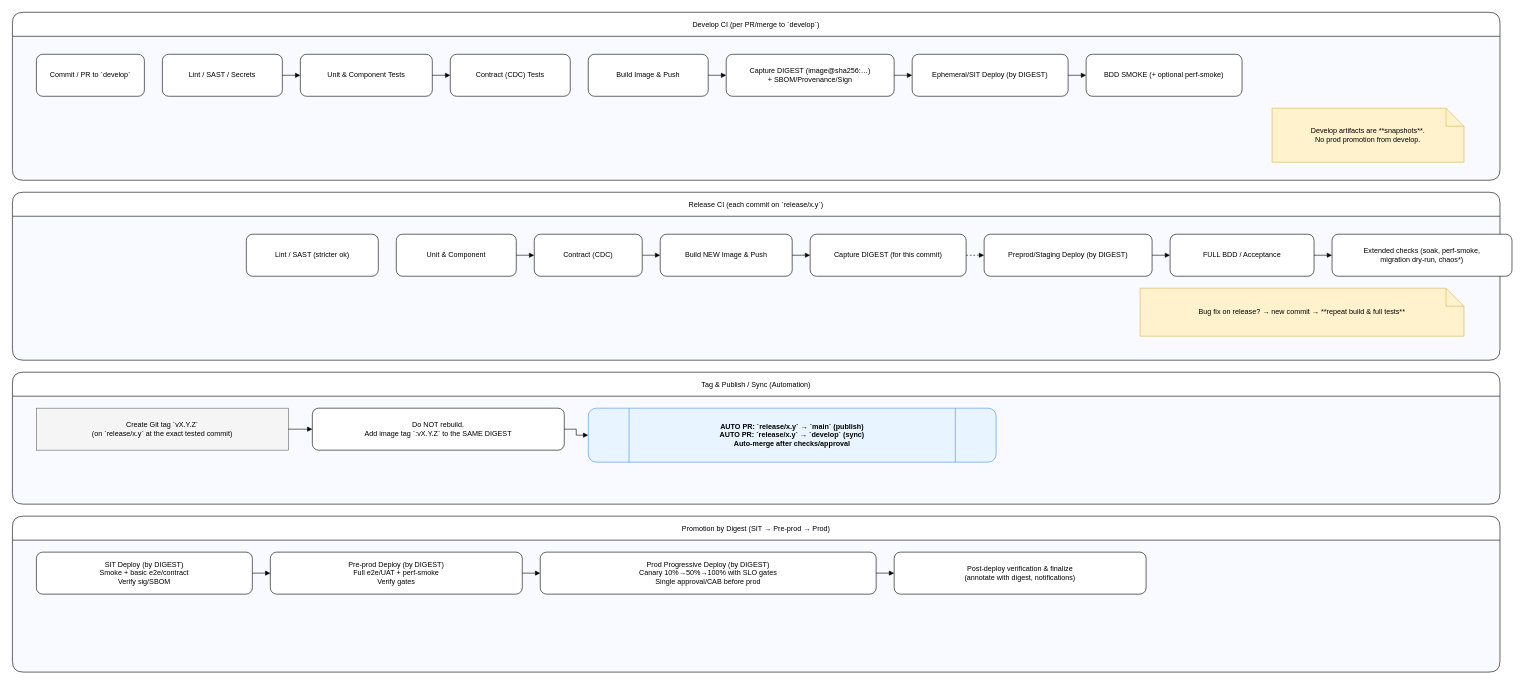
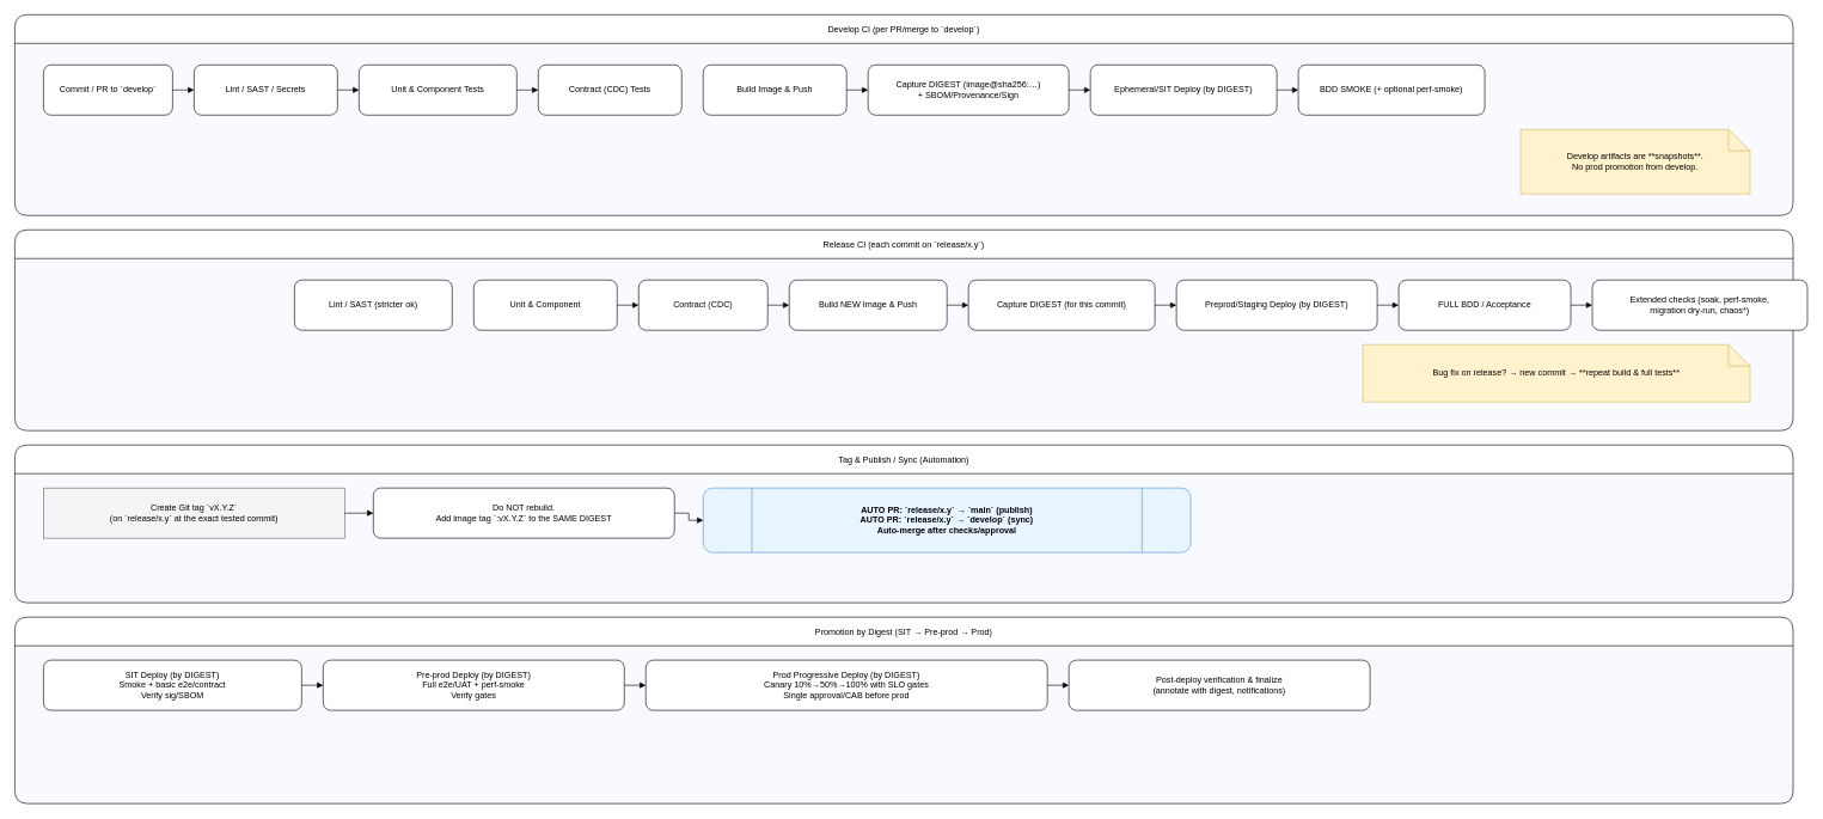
+ <mxCell id="11" style="endArrow=block;edgeStyle=elbowEdgeStyle;rounded=0;" parent="2" source="3" target="4" edge="1"><mxGeometry width="160" height="60" relative="1" as="geometry" /></mxCell>
- <mxCell id="30" style="endArrow=block;edgeStyle=elbowEdgeStyle;rounded=0;dashed=1;" parent="18" source="23" target="24" edge="1"><mxGeometry width="160" height="60" relative="1" as="geometry" /></mxCell>
+ <mxCell id="30" style="endArrow=block;edgeStyle=elbowEdgeStyle;rounded=0;" parent="18" source="23" target="24" edge="1"><mxGeometry width="160" height="60" relative="1" as="geometry" /></mxCell>
